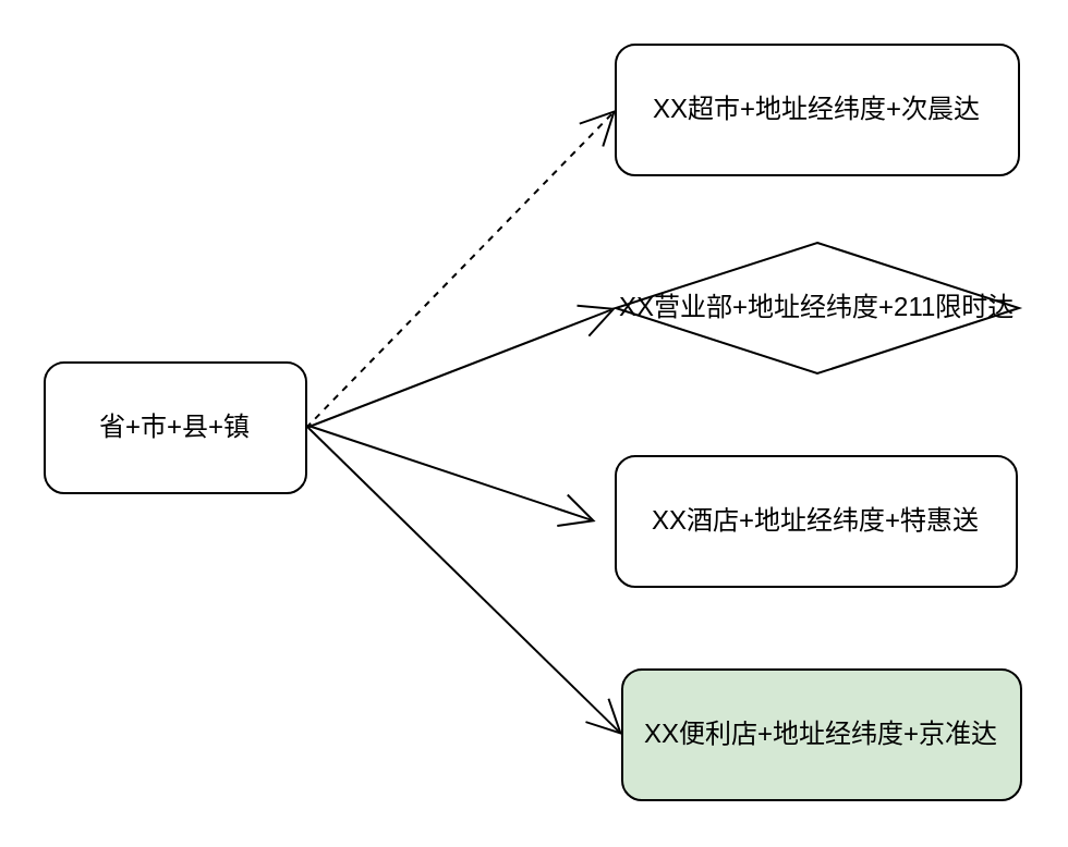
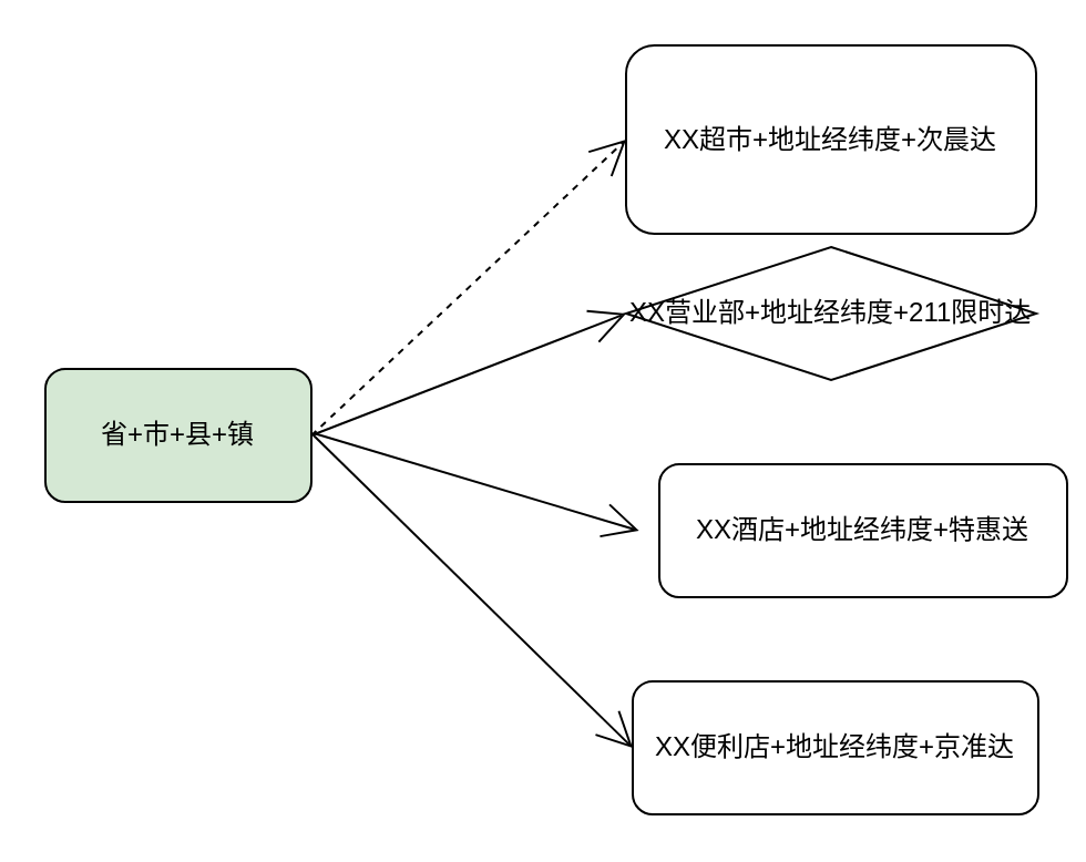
- <mxCell id="3" value="XX超市+地址经纬度+次晨达" style="rounded=1;whiteSpace=wrap;html=1;hachureGap=4;" vertex="1" parent="1"><mxGeometry x="282" y="20" width="185" height="60" as="geometry" /></mxCell>
+ <mxCell id="3" value="XX超市+地址经纬度+次晨达" style="rounded=1;whiteSpace=wrap;html=1;hachureGap=4;" vertex="1" parent="1"><mxGeometry x="282" y="20" width="185" height="85" as="geometry" /></mxCell>
- <mxCell id="2" value="省+市+县+镇" style="rounded=1;whiteSpace=wrap;html=1;hachureGap=4;" vertex="1" parent="1"><mxGeometry x="20" y="166" width="120" height="60" as="geometry" /></mxCell>
+ <mxCell id="2" value="省+市+县+镇" style="rounded=1;whiteSpace=wrap;html=1;hachureGap=4;fillColor=#d5e8d4;" vertex="1" parent="1"><mxGeometry x="20" y="166" width="120" height="60" as="geometry" /></mxCell>
- <mxCell id="5" value="XX酒店+地址经纬度+特惠送" style="rounded=1;whiteSpace=wrap;html=1;hachureGap=4;align=center;" vertex="1" parent="1"><mxGeometry x="282" y="209" width="184" height="60" as="geometry" /></mxCell>
+ <mxCell id="5" value="XX酒店+地址经纬度+特惠送" style="rounded=1;whiteSpace=wrap;html=1;hachureGap=4;align=center;" vertex="1" parent="1"><mxGeometry x="297" y="209" width="184" height="60" as="geometry" /></mxCell>
- <mxCell id="6" value="XX便利店+地址经纬度+京准达" style="rounded=1;whiteSpace=wrap;html=1;hachureGap=4;fillColor=#d5e8d4;" vertex="1" parent="1"><mxGeometry x="285" y="307" width="183" height="60" as="geometry" /></mxCell>
+ <mxCell id="6" value="XX便利店+地址经纬度+京准达" style="rounded=1;whiteSpace=wrap;html=1;hachureGap=4;" vertex="1" parent="1"><mxGeometry x="285" y="307" width="183" height="60" as="geometry" /></mxCell>
